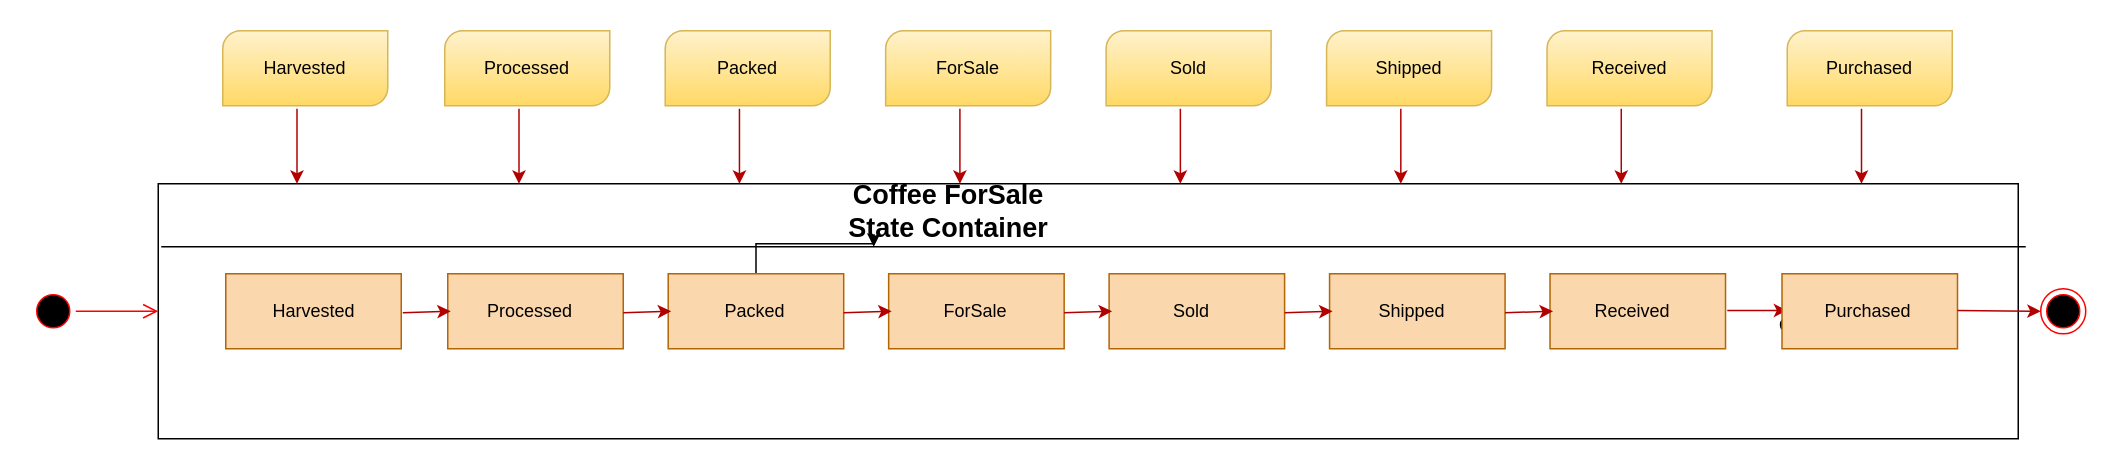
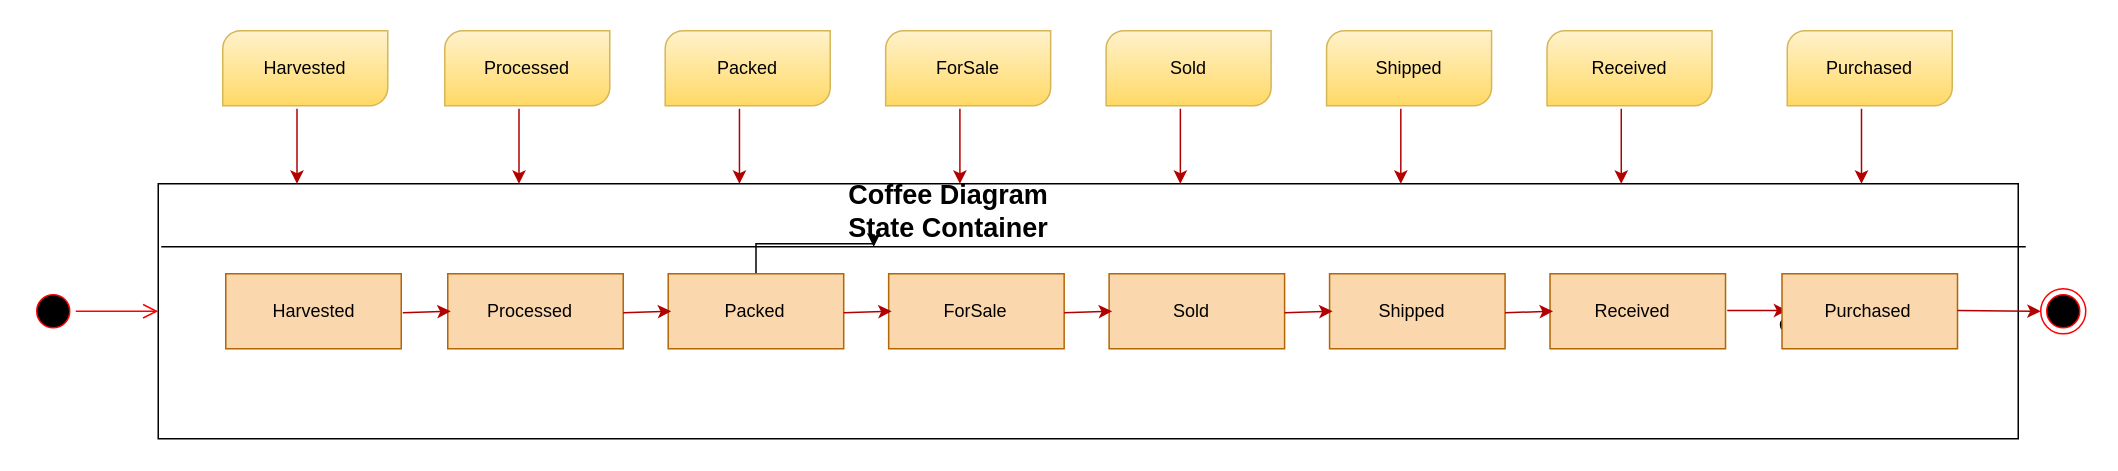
- <mxCell id="46" value="Coffee ForSale State Container" style="text;html=1;strokeColor=none;fillColor=none;align=center;verticalAlign=middle;whiteSpace=wrap;rounded=0;fontStyle=1;fontSize=18;" parent="1" vertex="1"><mxGeometry x="561.97" y="131" width="140" height="20" as="geometry" /></mxCell>
+ <mxCell id="46" value="Coffee Diagram State Container" style="text;html=1;strokeColor=none;fillColor=none;align=center;verticalAlign=middle;whiteSpace=wrap;rounded=0;fontStyle=1;fontSize=18;" parent="1" vertex="1"><mxGeometry x="561.97" y="131" width="140" height="20" as="geometry" /></mxCell>
